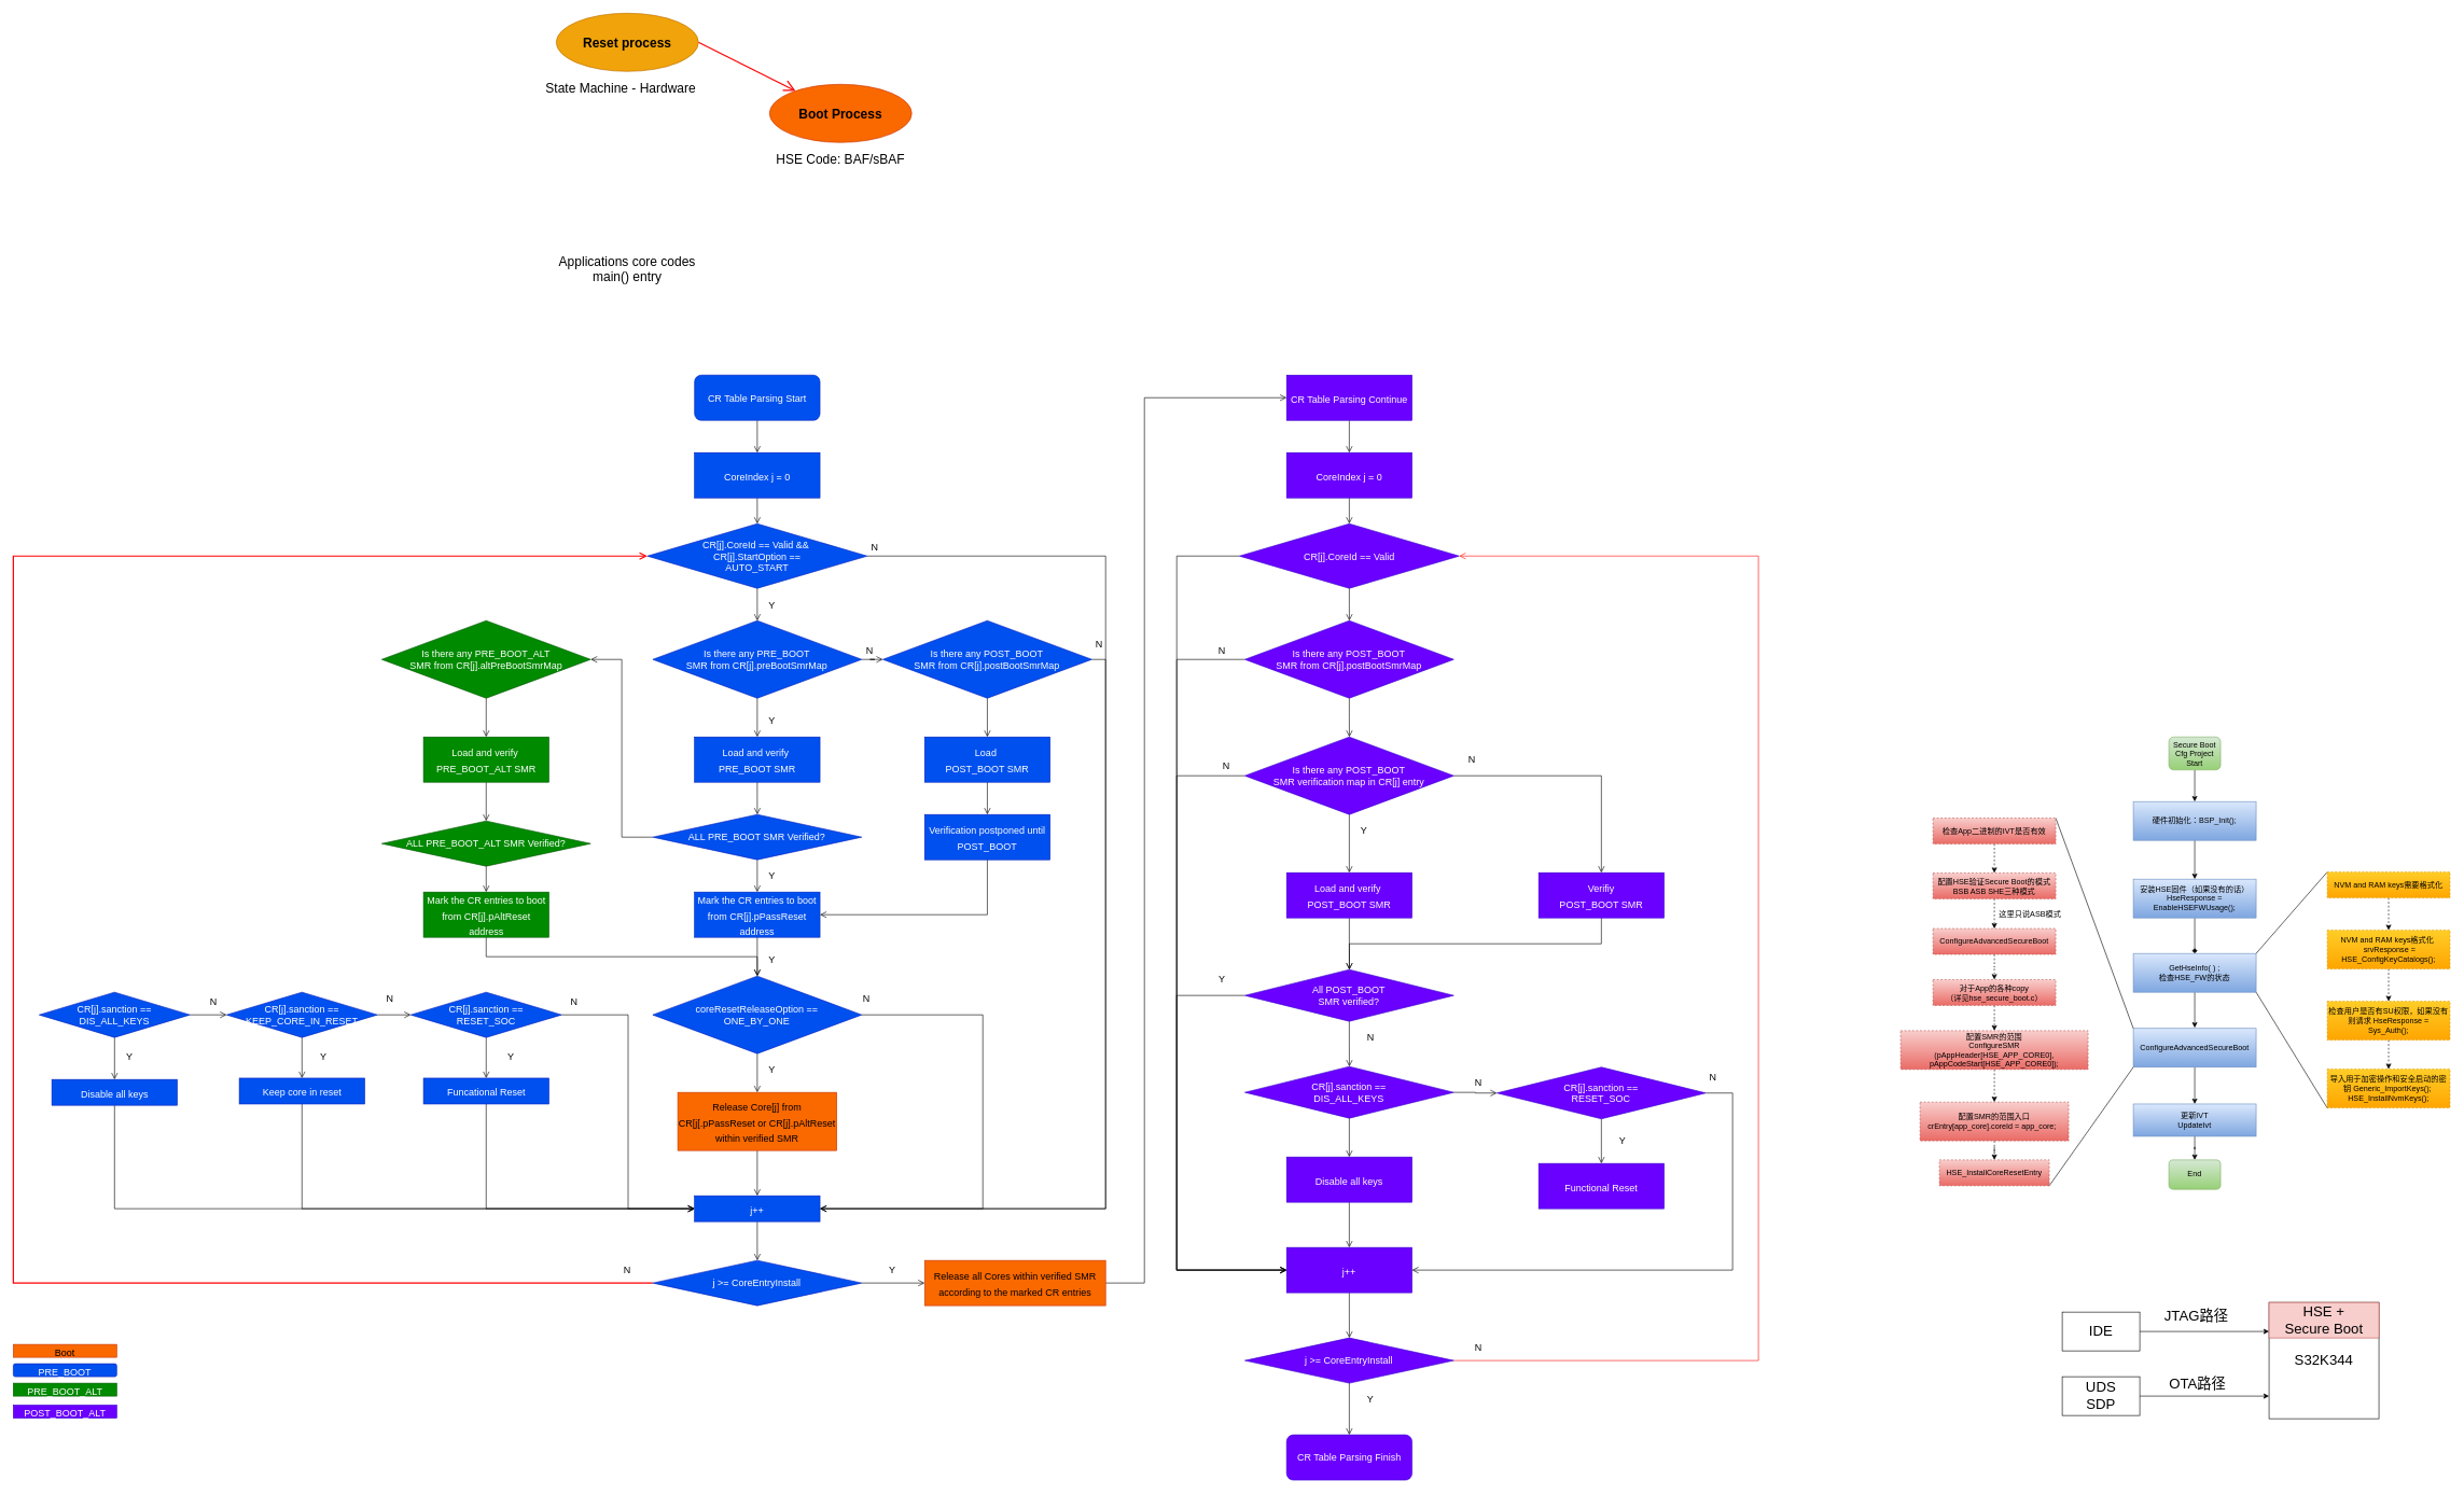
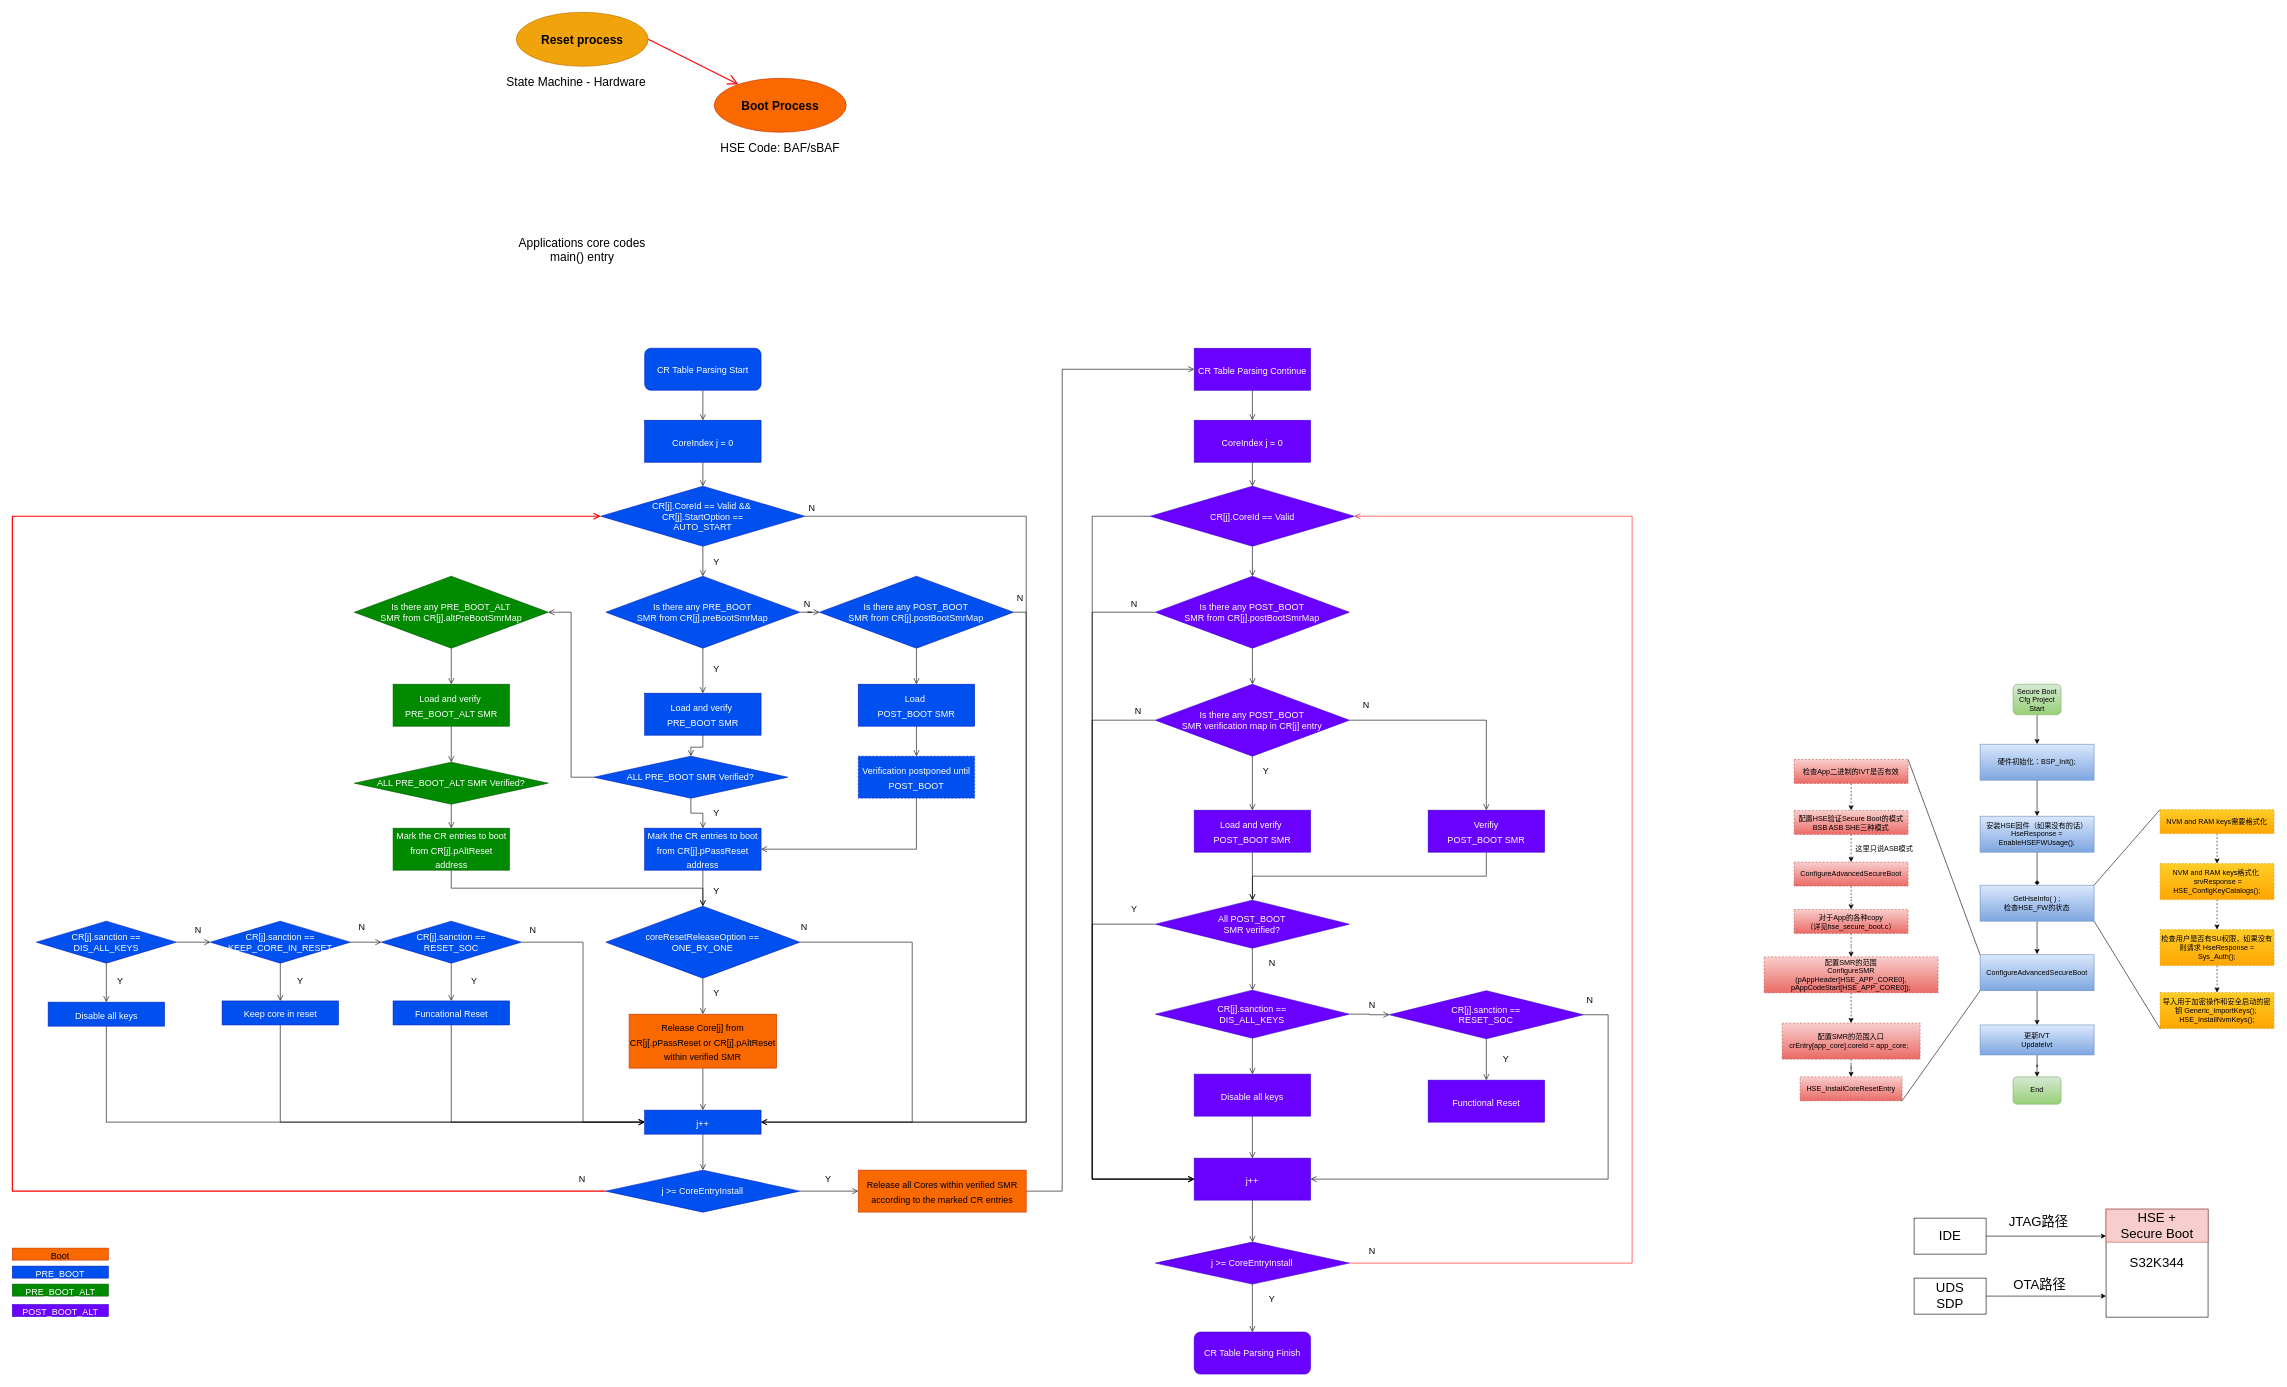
- <mxCell id="20" value="&lt;span style=&quot;font-size: 15px;&quot;&gt;Load and verify&amp;nbsp;&lt;br&gt;PRE_BOOT SMR&lt;br&gt;&lt;/span&gt;" style="rounded=0;whiteSpace=wrap;html=1;strokeWidth=1;fontSize=20;fillColor=#0050ef;fontColor=#ffffff;strokeColor=#001DBC;" parent="1" vertex="1"><mxGeometry x="1074" y="1140" width="194" height="70" as="geometry" /></mxCell>
+ <mxCell id="20" value="&lt;span style=&quot;font-size: 15px;&quot;&gt;Load and verify&amp;nbsp;&lt;br&gt;PRE_BOOT SMR&lt;br&gt;&lt;/span&gt;" style="rounded=0;whiteSpace=wrap;html=1;strokeWidth=1;fontSize=20;fillColor=#0050ef;fontColor=#ffffff;strokeColor=#001DBC;" parent="1" vertex="1"><mxGeometry x="1074" y="1155" width="194" height="70" as="geometry" /></mxCell>
- <mxCell id="24" value="ALL PRE_BOOT SMR Verified?" style="rhombus;whiteSpace=wrap;html=1;strokeWidth=1;fontSize=15;fillColor=#0050ef;fontColor=#ffffff;strokeColor=#001DBC;" parent="1" vertex="1"><mxGeometry x="1009.38" y="1260" width="323.25" height="70" as="geometry" /></mxCell>
+ <mxCell id="24" value="ALL PRE_BOOT SMR Verified?" style="rhombus;whiteSpace=wrap;html=1;strokeWidth=1;fontSize=15;fillColor=#0050ef;fontColor=#ffffff;strokeColor=#001DBC;" parent="1" vertex="1"><mxGeometry x="989.38" y="1260" width="323.25" height="70" as="geometry" /></mxCell>
- <mxCell id="50" value="&lt;span style=&quot;font-size: 15px;&quot;&gt;Verification postponed until&lt;br&gt;POST_BOOT&lt;br&gt;&lt;/span&gt;" style="rounded=0;whiteSpace=wrap;html=1;strokeWidth=1;fontSize=20;fillColor=#0050ef;fontColor=#ffffff;strokeColor=#001DBC;" parent="1" vertex="1"><mxGeometry x="1430" y="1260" width="194" height="70" as="geometry" /></mxCell>
+ <mxCell id="50" value="&lt;span style=&quot;font-size: 15px;&quot;&gt;Verification postponed until&lt;br&gt;POST_BOOT&lt;br&gt;&lt;/span&gt;" style="rounded=0;whiteSpace=wrap;html=1;strokeWidth=1;fontSize=20;fillColor=#0050ef;fontColor=#ffffff;strokeColor=#001DBC;dashed=1;" parent="1" vertex="1"><mxGeometry x="1430" y="1260" width="194" height="70" as="geometry" /></mxCell>
- <mxCell id="134" value="&lt;span style=&quot;font-size: 15px;&quot;&gt;PRE_BOOT&lt;/span&gt;&lt;span style=&quot;font-size: 15px;&quot;&gt;&lt;br&gt;&lt;/span&gt;" style="whiteSpace=wrap;html=1;strokeWidth=1;fontSize=20;fillColor=#0050ef;fontColor=#ffffff;strokeColor=#001DBC;rounded=1;" parent="1" vertex="1"><mxGeometry x="20" y="2110" width="160" height="20" as="geometry" /></mxCell>
+ <mxCell id="134" value="&lt;span style=&quot;font-size: 15px;&quot;&gt;PRE_BOOT&lt;/span&gt;&lt;span style=&quot;font-size: 15px;&quot;&gt;&lt;br&gt;&lt;/span&gt;" style="rounded=0;whiteSpace=wrap;html=1;strokeWidth=1;fontSize=20;fillColor=#0050ef;fontColor=#ffffff;strokeColor=#001DBC;" parent="1" vertex="1"><mxGeometry x="20" y="2110" width="160" height="20" as="geometry" /></mxCell>
